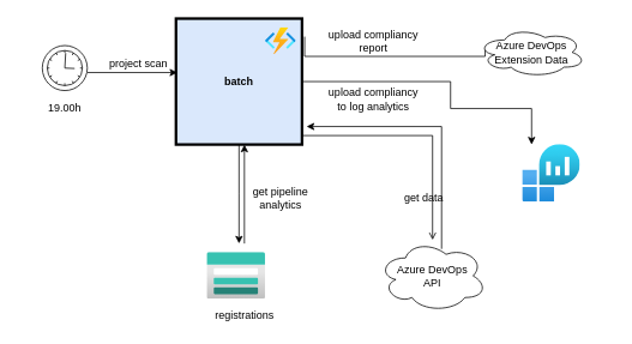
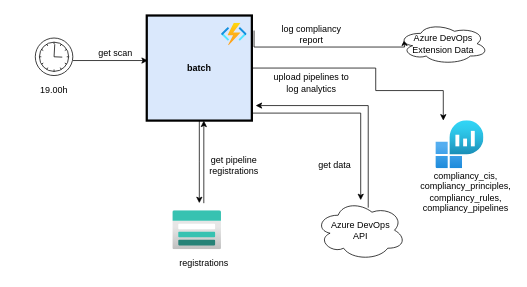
- <mxCell id="15" value="upload compliancy report" style="text;html=1;strokeColor=none;fillColor=none;align=center;verticalAlign=middle;whiteSpace=wrap;" parent="1" vertex="1"><mxGeometry x="363" y="35" width="103" height="20" as="geometry" /></mxCell>
+ <mxCell id="15" value="log compliancy report" style="text;html=1;strokeColor=none;fillColor=none;align=center;verticalAlign=middle;whiteSpace=wrap;" parent="1" vertex="1"><mxGeometry x="363" y="35" width="103" height="20" as="geometry" /></mxCell>
- <mxCell id="3" style="edgeStyle=orthogonalEdgeStyle;rounded=0;orthogonalLoop=1;jettySize=auto;html=1;entryX=0.07;entryY=0.4;entryDx=0;entryDy=0;entryPerimeter=0;exitX=1.021;exitY=0.143;exitDx=0;exitDy=0;exitPerimeter=0;endArrow=none;" edge="1" parent="1" source="6" target="7"><mxGeometry relative="1" as="geometry"><Array as="points"><mxPoint x="338" y="62" /></Array></mxGeometry></mxCell>
+ <mxCell id="3" style="edgeStyle=orthogonalEdgeStyle;rounded=0;orthogonalLoop=1;jettySize=auto;html=1;entryX=0.07;entryY=0.4;entryDx=0;entryDy=0;entryPerimeter=0;exitX=1.021;exitY=0.143;exitDx=0;exitDy=0;exitPerimeter=0;" edge="1" parent="1" source="6" target="7"><mxGeometry relative="1" as="geometry"><Array as="points"><mxPoint x="338" y="62" /></Array></mxGeometry></mxCell>
- <mxCell id="9" value="project scan" style="text;html=1;strokeColor=none;fillColor=none;align=center;verticalAlign=middle;whiteSpace=wrap;" parent="1" vertex="1"><mxGeometry x="101.98" y="60" width="103" height="20" as="geometry" /></mxCell>
+ <mxCell id="9" value="get scan" style="text;html=1;strokeColor=none;fillColor=none;align=center;verticalAlign=middle;whiteSpace=wrap;" parent="1" vertex="1"><mxGeometry x="101.98" y="60" width="103" height="20" as="geometry" /></mxCell>
- <mxCell id="21" value="upload compliancy to log analytics" style="text;html=1;strokeColor=none;fillColor=none;align=center;verticalAlign=middle;whiteSpace=wrap;" vertex="1" parent="1"><mxGeometry x="363" y="100" width="103" height="20" as="geometry" /></mxCell>
+ <mxCell id="21" value="upload pipelines to log analytics" style="text;html=1;strokeColor=none;fillColor=none;align=center;verticalAlign=middle;whiteSpace=wrap;" vertex="1" parent="1"><mxGeometry x="363" y="100" width="103" height="20" as="geometry" /></mxCell>
- <mxCell id="12" value="get pipeline analytics" style="text;html=1;strokeColor=none;fillColor=none;align=center;verticalAlign=middle;whiteSpace=wrap;" parent="1" vertex="1"><mxGeometry x="260" y="210" width="103" height="20" as="geometry" /></mxCell>
+ <mxCell id="12" value="get pipeline registrations" style="text;html=1;strokeColor=none;fillColor=none;align=center;verticalAlign=middle;whiteSpace=wrap;" parent="1" vertex="1"><mxGeometry x="260" y="210" width="103" height="20" as="geometry" /></mxCell>
- <mxCell id="14" value="get data" style="text;html=1;strokeColor=none;fillColor=none;align=center;verticalAlign=middle;whiteSpace=wrap;" parent="1" vertex="1"><mxGeometry x="419" y="210" width="103" height="20" as="geometry" /></mxCell>
+ <mxCell id="14" value="get data" style="text;html=1;strokeColor=none;fillColor=none;align=center;verticalAlign=middle;whiteSpace=wrap;" parent="1" vertex="1"><mxGeometry x="394" y="210" width="103" height="20" as="geometry" /></mxCell>
+ <mxCell id="20" value="compliancy_cis, compliancy_principles,&lt;br&gt;compliancy_rules,&lt;br&gt;compliancy_pipelines" style="text;html=1;strokeColor=none;fillColor=none;align=center;verticalAlign=middle;whiteSpace=wrap;" vertex="1" parent="1"><mxGeometry x="560" y="230" width="120" height="50" as="geometry" /></mxCell>
- <mxCell id="2" style="edgeStyle=orthogonalEdgeStyle;rounded=0;orthogonalLoop=1;jettySize=auto;html=1;endArrow=open;" edge="1" parent="1" source="6" target="13"><mxGeometry relative="1" as="geometry"><Array as="points"><mxPoint x="480" y="150" /></Array></mxGeometry></mxCell>
+ <mxCell id="2" style="edgeStyle=orthogonalEdgeStyle;rounded=0;orthogonalLoop=1;jettySize=auto;html=1;" edge="1" parent="1" source="6" target="13"><mxGeometry relative="1" as="geometry"><Array as="points"><mxPoint x="480" y="150" /></Array></mxGeometry></mxCell>
